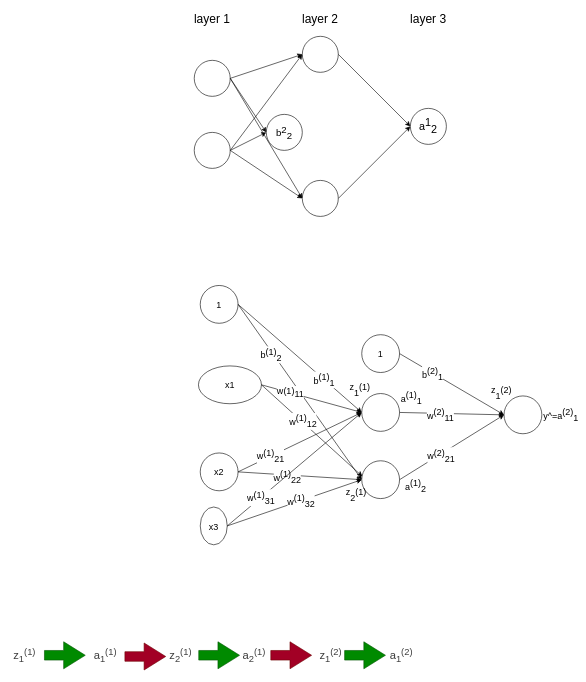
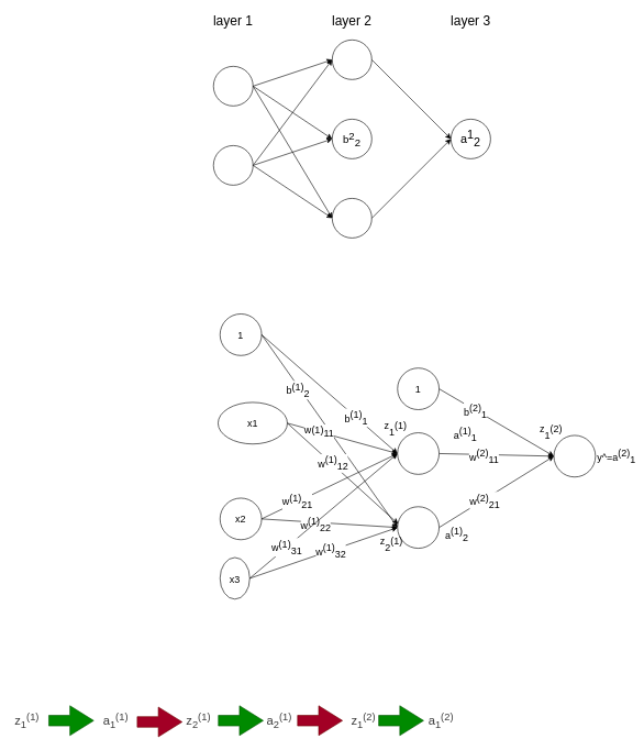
- <mxCell id="5" value="b&lt;sup style=&quot;font-size: 16px;&quot;&gt;2&lt;/sup&gt;&lt;span style=&quot;font-size: 16px;&quot;&gt;&lt;sub style=&quot;font-size: 16px;&quot;&gt;2&lt;/sub&gt;&lt;/span&gt;" style="ellipse;whiteSpace=wrap;html=1;aspect=fixed;fontSize=16;" parent="1" vertex="1"><mxGeometry x="443" y="190" width="60" height="60" as="geometry" /></mxCell>
+ <mxCell id="5" value="b&lt;sup style=&quot;font-size: 16px;&quot;&gt;2&lt;/sup&gt;&lt;span style=&quot;font-size: 16px;&quot;&gt;&lt;sub style=&quot;font-size: 16px;&quot;&gt;2&lt;/sub&gt;&lt;/span&gt;" style="ellipse;whiteSpace=wrap;html=1;aspect=fixed;fontSize=16;" parent="1" vertex="1"><mxGeometry x="503" y="180" width="60" height="60" as="geometry" /></mxCell>
- <mxCell id="49" value="a&lt;sup style=&quot;font-size: 15px;&quot;&gt;(1)&lt;/sup&gt;&lt;sub style=&quot;font-size: 15px;&quot;&gt;1&lt;/sub&gt;" style="text;html=1;strokeColor=none;fillColor=none;align=center;verticalAlign=middle;whiteSpace=wrap;rounded=0;fontSize=15;" vertex="1" parent="1"><mxGeometry x="665" y="652" width="40" height="20" as="geometry" /></mxCell>
+ <mxCell id="49" value="a&lt;sup style=&quot;font-size: 15px;&quot;&gt;(1)&lt;/sup&gt;&lt;sub style=&quot;font-size: 15px;&quot;&gt;1&lt;/sub&gt;" style="text;html=1;strokeColor=none;fillColor=none;align=center;verticalAlign=middle;whiteSpace=wrap;rounded=0;fontSize=15;" vertex="1" parent="1"><mxGeometry x="685" y="647" width="40" height="20" as="geometry" /></mxCell>
